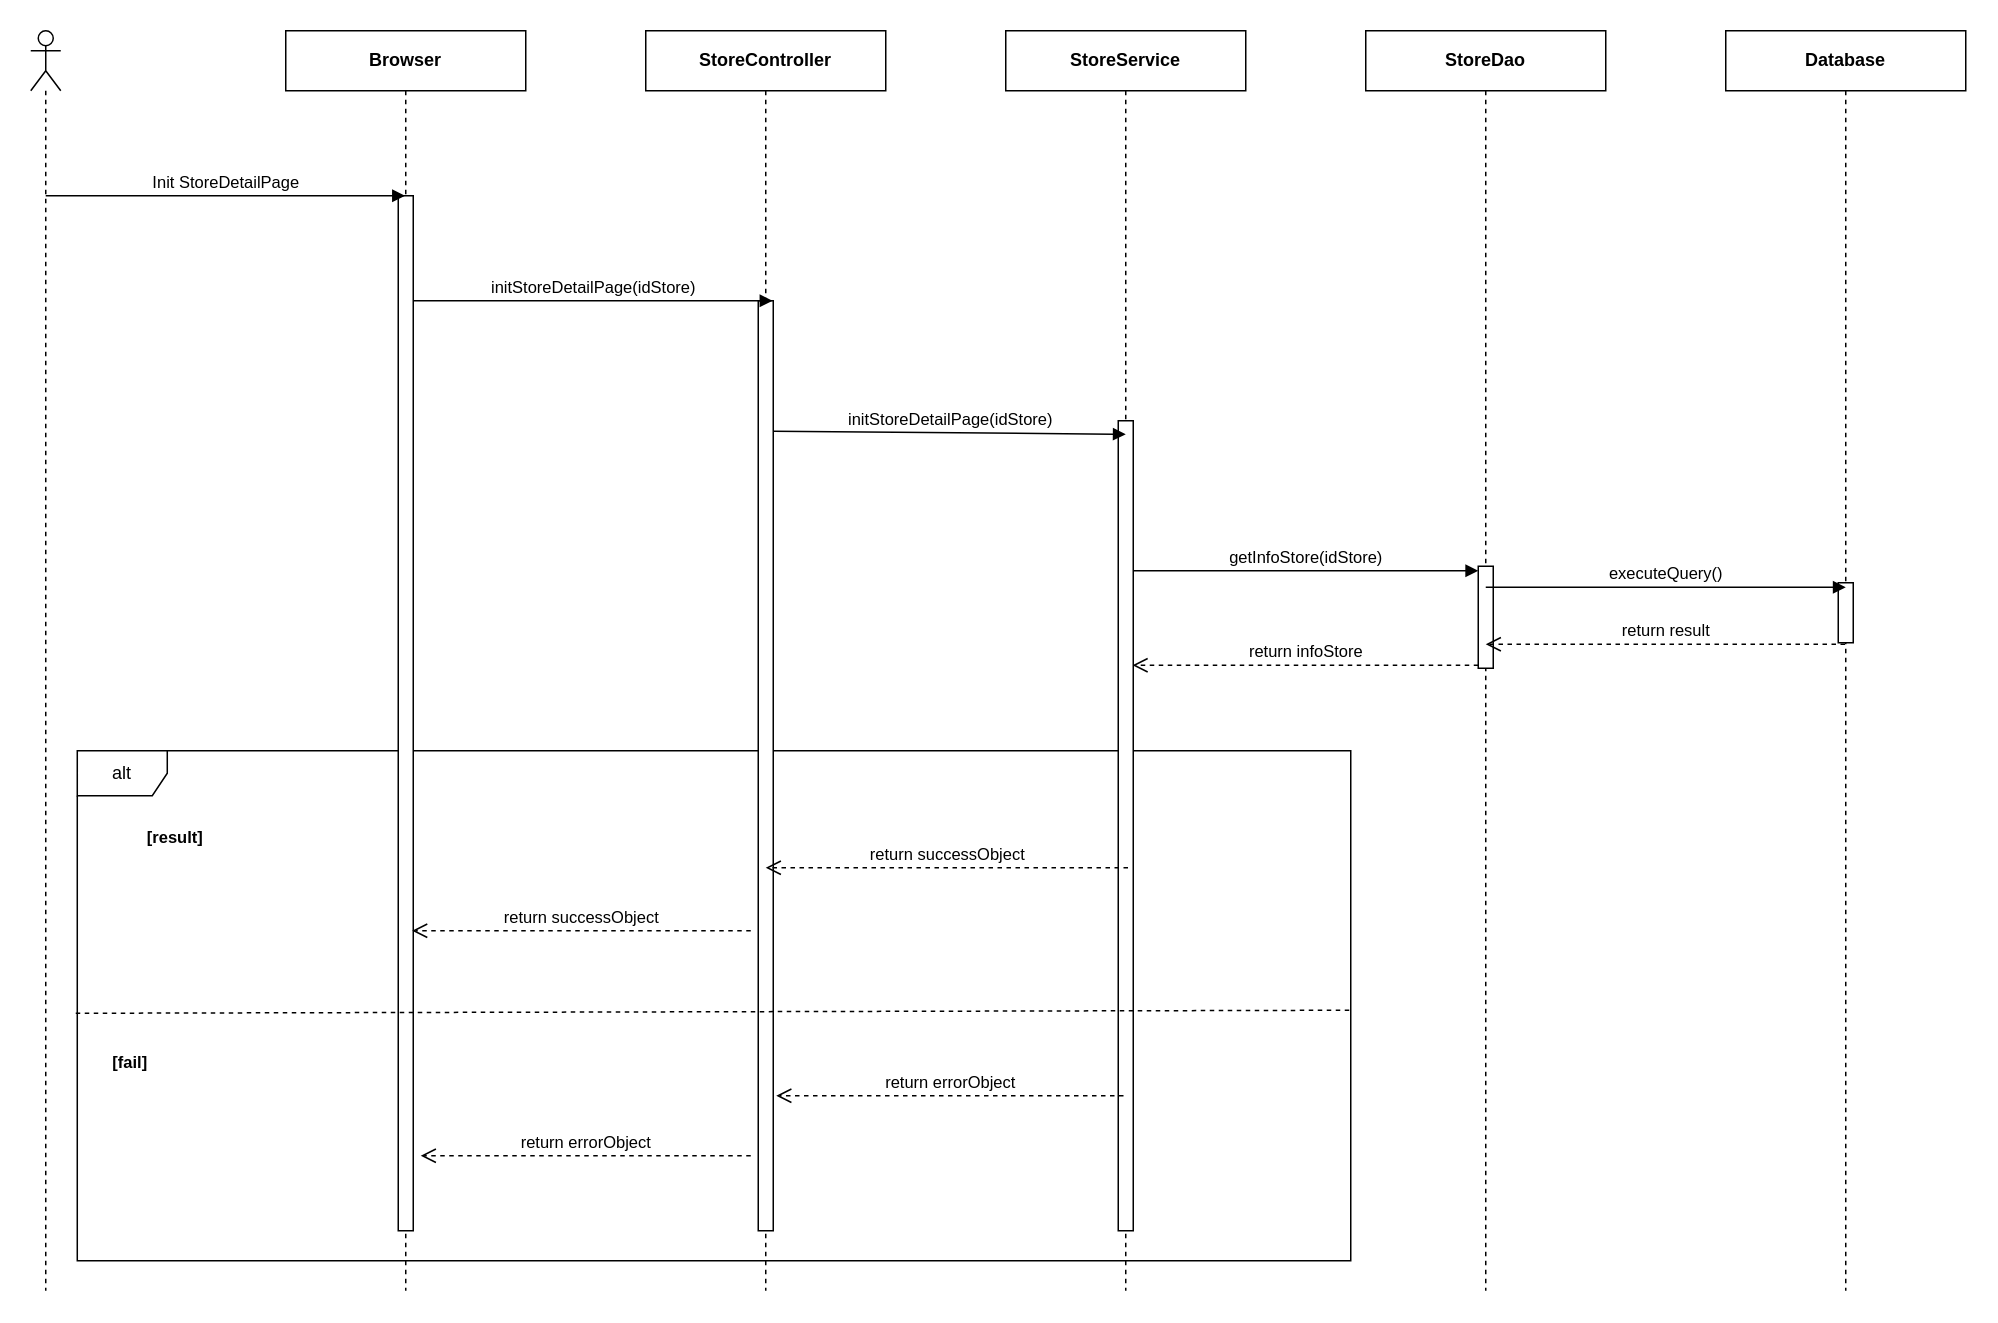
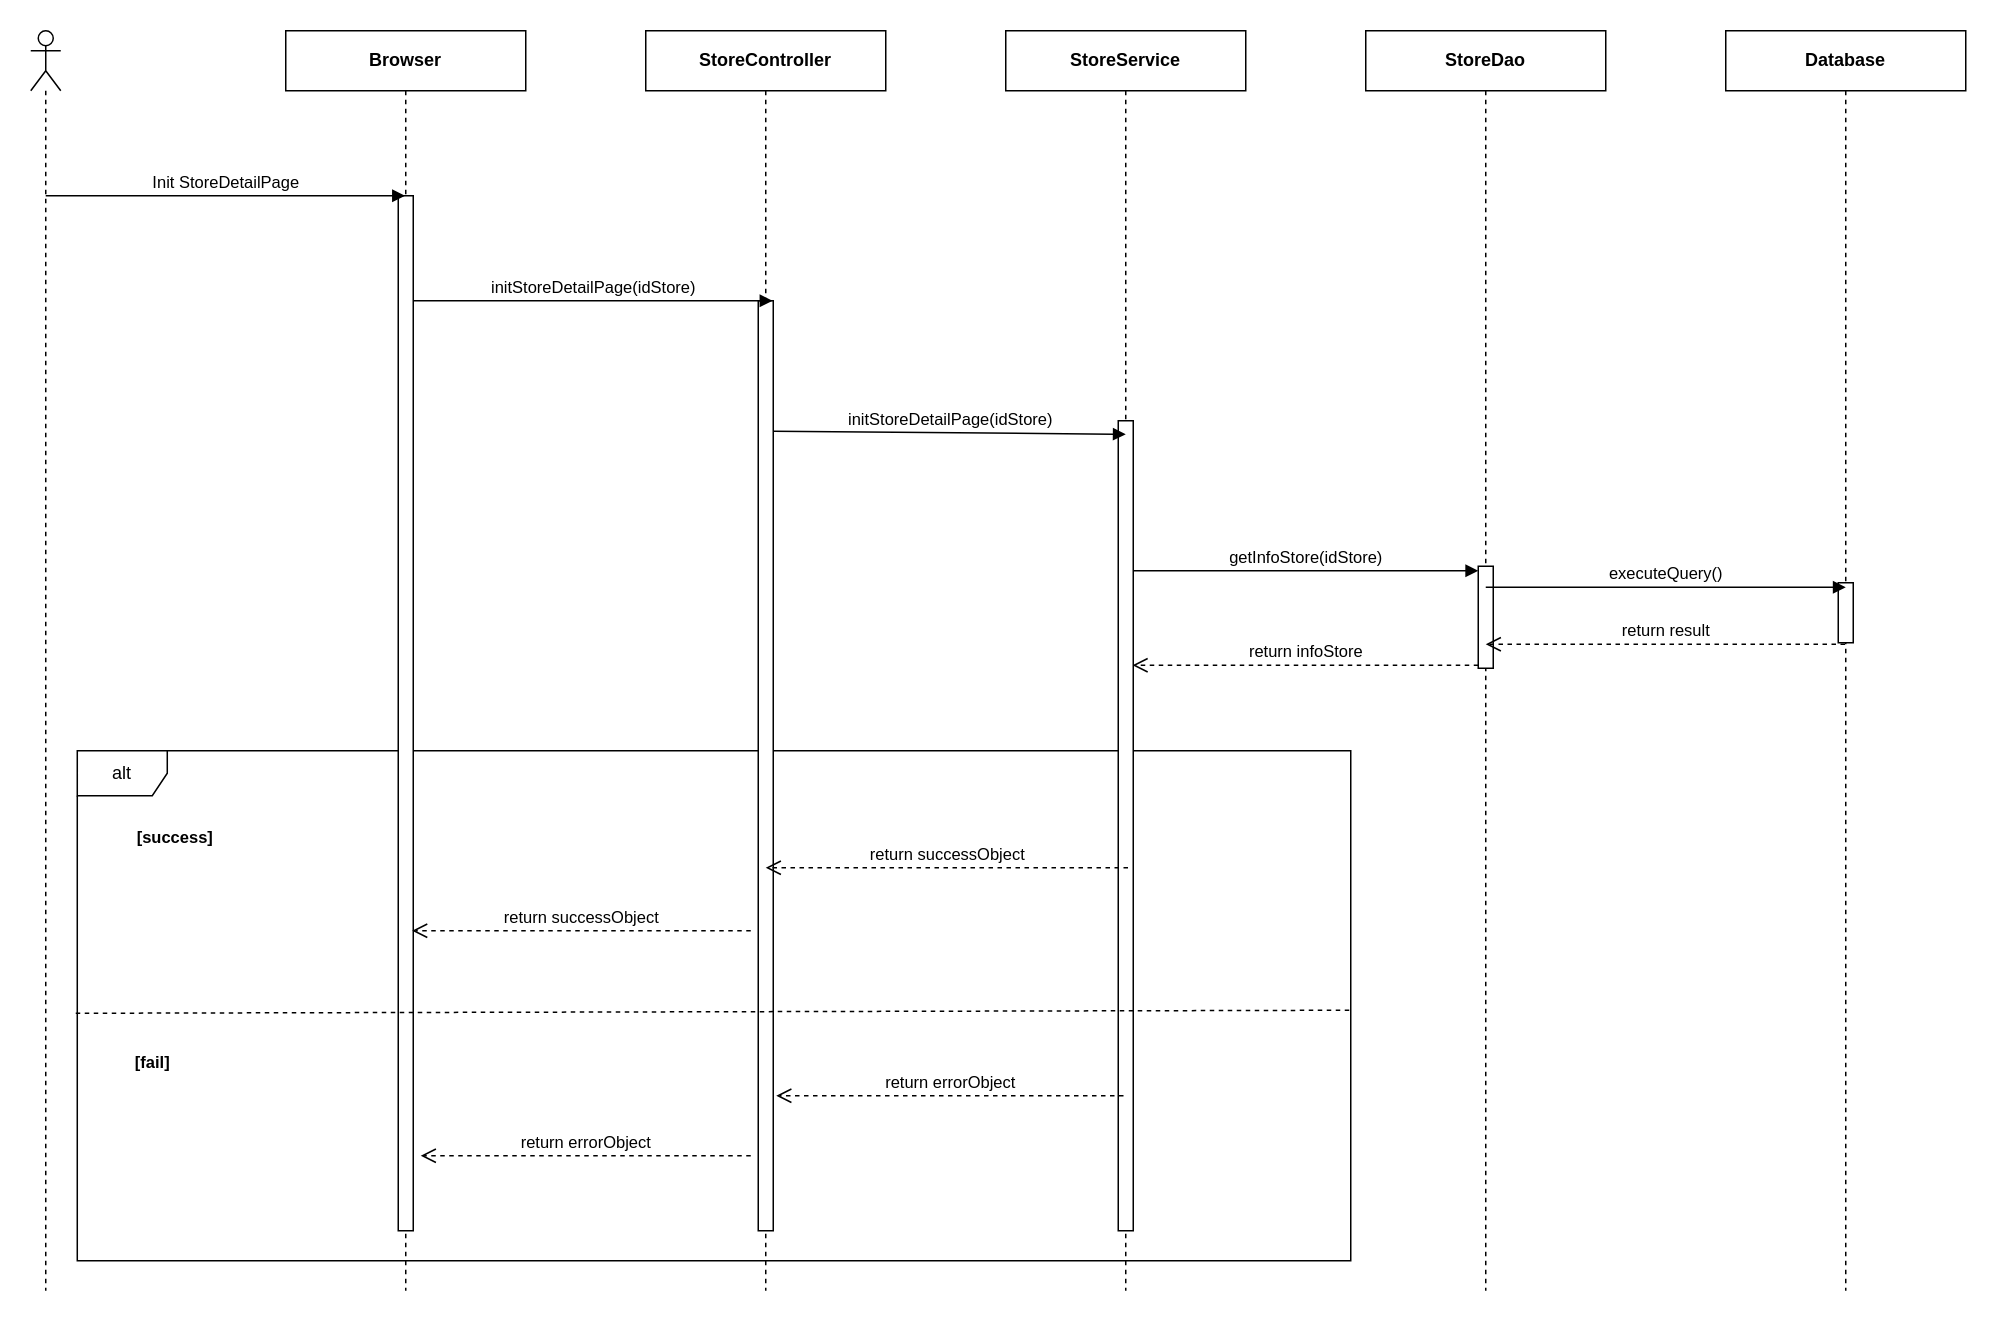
- <mxCell id="21" value="&lt;span style=&quot;font-size: 11px ; background-color: rgb(255 , 255 , 255)&quot;&gt;&lt;b&gt;[result]&lt;/b&gt;&lt;/span&gt;" style="text;html=1;align=center;verticalAlign=middle;resizable=0;points=[];autosize=1;" parent="1" vertex="1"><mxGeometry x="81.02" y="548" width="70" height="20" as="geometry" /></mxCell>
+ <mxCell id="21" value="&lt;span style=&quot;font-size: 11px ; background-color: rgb(255 , 255 , 255)&quot;&gt;&lt;b&gt;[success]&lt;/b&gt;&lt;/span&gt;" style="text;html=1;align=center;verticalAlign=middle;resizable=0;points=[];autosize=1;" parent="1" vertex="1"><mxGeometry x="81.02" y="548" width="70" height="20" as="geometry" /></mxCell>
- <mxCell id="22" value="&lt;span style=&quot;font-size: 11px ; background-color: rgb(255 , 255 , 255)&quot;&gt;&lt;b&gt;[fail]&lt;/b&gt;&lt;/span&gt;" style="text;html=1;align=center;verticalAlign=middle;resizable=0;points=[];autosize=1;" parent="1" vertex="1"><mxGeometry x="66.02" y="698" width="40" height="20" as="geometry" /></mxCell>
+ <mxCell id="22" value="&lt;span style=&quot;font-size: 11px ; background-color: rgb(255 , 255 , 255)&quot;&gt;&lt;b&gt;[fail]&lt;/b&gt;&lt;/span&gt;" style="text;html=1;align=center;verticalAlign=middle;resizable=0;points=[];autosize=1;" parent="1" vertex="1"><mxGeometry x="81.02" y="698" width="40" height="20" as="geometry" /></mxCell>
